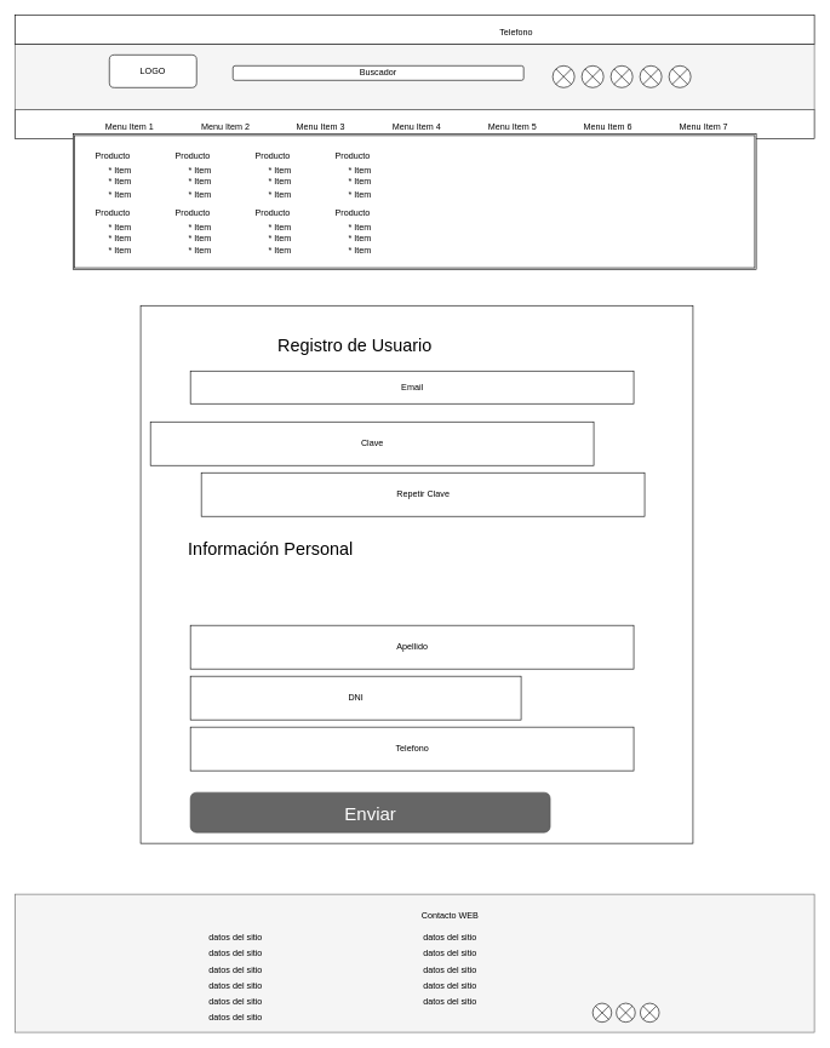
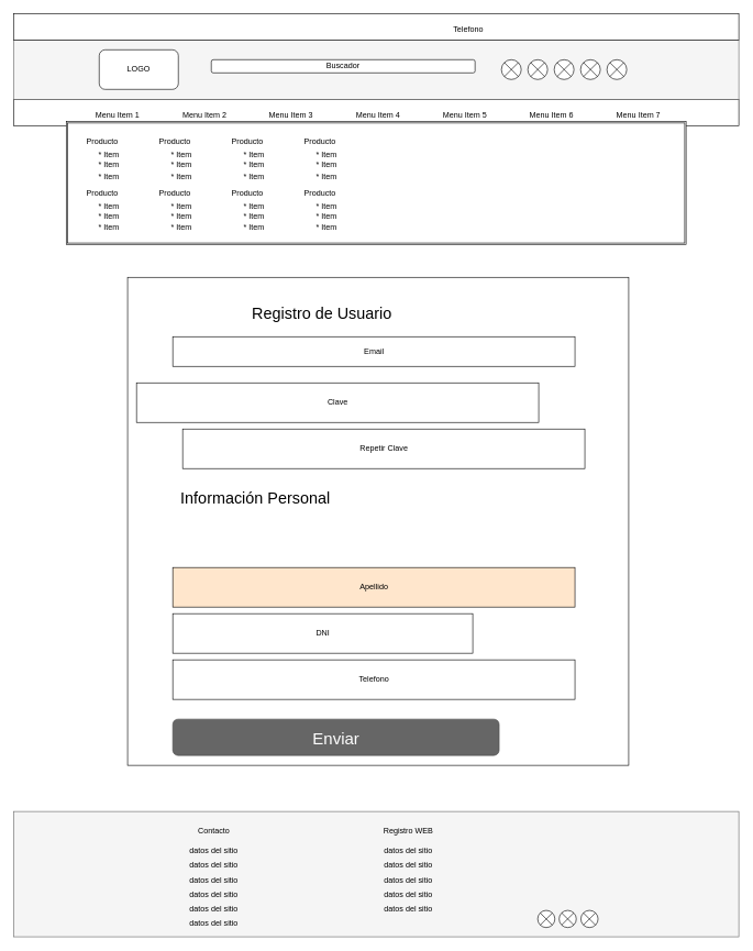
- <mxCell id="6" value="LOGO" style="rounded=1;whiteSpace=wrap;html=1;strokeColor=default;" vertex="1" parent="1"><mxGeometry x="150" y="75" width="120" height="45" as="geometry" /></mxCell>
+ <mxCell id="6" value="LOGO" style="rounded=1;whiteSpace=wrap;html=1;strokeColor=default;" vertex="1" parent="1"><mxGeometry x="150" y="75" width="120" height="60" as="geometry" /></mxCell>
- <mxCell id="83" value="Información Personal" style="text;html=1;align=center;verticalAlign=middle;whiteSpace=wrap;rounded=0;fontSize=24;" vertex="1" parent="1"><mxGeometry x="246.5" y="740" width="250" height="30" as="geometry" /></mxCell>
+ <mxCell id="83" value="Información Personal" style="text;html=1;align=center;verticalAlign=middle;whiteSpace=wrap;rounded=0;fontSize=24;" vertex="1" parent="1"><mxGeometry x="261.5" y="740" width="250" height="30" as="geometry" /></mxCell>
- <mxCell id="85" value="Apellido" style="rounded=0;whiteSpace=wrap;html=1;align=center;" vertex="1" parent="1"><mxGeometry x="261.5" y="860" width="610" height="60" as="geometry" /></mxCell>
+ <mxCell id="85" value="Apellido" style="rounded=0;whiteSpace=wrap;html=1;align=center;fillColor=#ffe6cc;" vertex="1" parent="1"><mxGeometry x="261.5" y="860" width="610" height="60" as="geometry" /></mxCell>
+ <mxCell id="62" value="Contacto" style="text;html=1;align=center;verticalAlign=middle;whiteSpace=wrap;rounded=0;" vertex="1" parent="1"><mxGeometry x="269" y="1245" width="110" height="30" as="geometry" /></mxCell>
- <mxCell id="74" value="Contacto WEB" style="text;html=1;align=center;verticalAlign=middle;whiteSpace=wrap;rounded=0;" vertex="1" parent="1"><mxGeometry x="564" y="1245" width="110" height="30" as="geometry" /></mxCell>
+ <mxCell id="74" value="Registro WEB" style="text;html=1;align=center;verticalAlign=middle;whiteSpace=wrap;rounded=0;" vertex="1" parent="1"><mxGeometry x="564" y="1245" width="110" height="30" as="geometry" /></mxCell>
